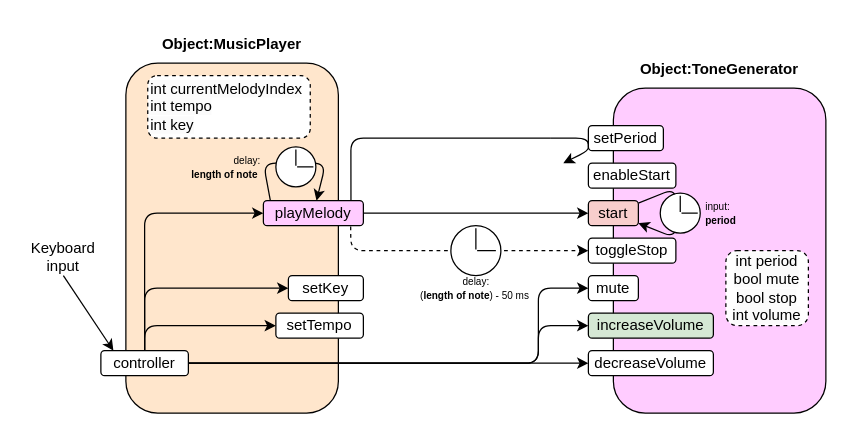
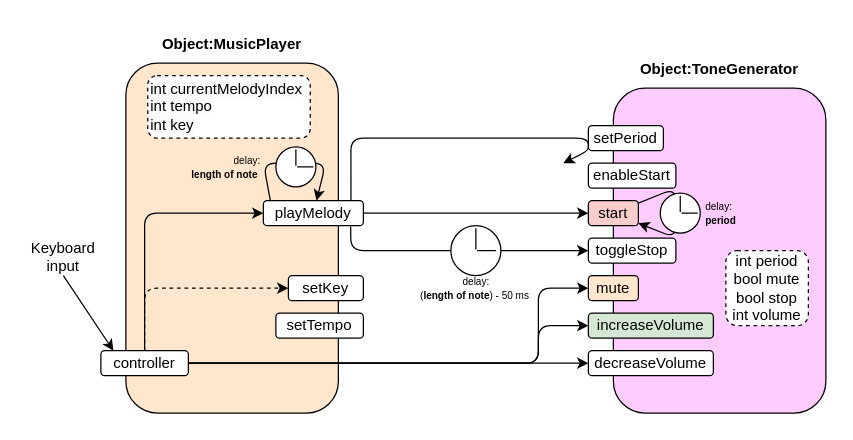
- <mxCell id="8" value="playMelody" style="rounded=1;whiteSpace=wrap;html=1;fillColor=#ffccff;" parent="1" vertex="1"><mxGeometry x="210" y="160" width="80" height="20" as="geometry" /></mxCell>
+ <mxCell id="8" value="playMelody" style="rounded=1;whiteSpace=wrap;html=1;" parent="1" vertex="1"><mxGeometry x="210" y="160" width="80" height="20" as="geometry" /></mxCell>
- <mxCell id="40" value="&lt;p style=&quot;line-height: 80%;&quot;&gt;&lt;font style=&quot;font-size: 8px;&quot;&gt;input: &lt;br&gt;&lt;b&gt;period&lt;/b&gt;&lt;/font&gt;&lt;/p&gt;" style="text;html=1;strokeColor=none;fillColor=none;align=left;verticalAlign=middle;whiteSpace=wrap;rounded=0;fontSize=12;" parent="1" vertex="1"><mxGeometry x="562.25" y="160" width="25.5" height="20" as="geometry" /></mxCell>
+ <mxCell id="40" value="&lt;p style=&quot;line-height: 80%;&quot;&gt;&lt;font style=&quot;font-size: 8px;&quot;&gt;delay: &lt;br&gt;&lt;b&gt;period&lt;/b&gt;&lt;/font&gt;&lt;/p&gt;" style="text;html=1;strokeColor=none;fillColor=none;align=left;verticalAlign=middle;whiteSpace=wrap;rounded=0;fontSize=12;" parent="1" vertex="1"><mxGeometry x="562.25" y="160" width="25.5" height="20" as="geometry" /></mxCell>
- <mxCell id="6" style="edgeStyle=none;rounded=1;orthogonalLoop=1;jettySize=auto;html=1;entryX=0;entryY=0.5;entryDx=0;entryDy=0;endArrow=classic;endFill=1;exitX=0.873;exitY=1.039;exitDx=0;exitDy=0;exitPerimeter=0;dashed=1;" parent="1" source="8" target="19" edge="1"><mxGeometry relative="1" as="geometry"><Array as="points"><mxPoint x="280" y="200" /></Array></mxGeometry></mxCell>
+ <mxCell id="6" style="edgeStyle=none;rounded=1;orthogonalLoop=1;jettySize=auto;html=1;entryX=0;entryY=0.5;entryDx=0;entryDy=0;endArrow=classic;endFill=1;exitX=0.873;exitY=1.039;exitDx=0;exitDy=0;exitPerimeter=0;" parent="1" source="8" target="19" edge="1"><mxGeometry relative="1" as="geometry"><Array as="points"><mxPoint x="280" y="200" /></Array></mxGeometry></mxCell>
- <mxCell id="13" style="edgeStyle=orthogonalEdgeStyle;orthogonalLoop=1;jettySize=auto;html=1;entryX=0;entryY=0.5;entryDx=0;entryDy=0;rounded=1;" parent="1" source="15" target="3" edge="1"><mxGeometry relative="1" as="geometry"><Array as="points"><mxPoint x="115" y="230" /></Array></mxGeometry></mxCell>
+ <mxCell id="13" style="edgeStyle=orthogonalEdgeStyle;orthogonalLoop=1;jettySize=auto;html=1;entryX=0;entryY=0.5;entryDx=0;entryDy=0;rounded=1;dashed=1;" parent="1" source="15" target="3" edge="1"><mxGeometry relative="1" as="geometry"><Array as="points"><mxPoint x="115" y="230" /></Array></mxGeometry></mxCell>
- <mxCell id="21" value="mute" style="rounded=1;whiteSpace=wrap;html=1;" parent="1" vertex="1"><mxGeometry x="470" y="220" width="40" height="20" as="geometry" /></mxCell>
+ <mxCell id="21" value="mute" style="rounded=1;whiteSpace=wrap;html=1;fillColor=#ffe6cc;" parent="1" vertex="1"><mxGeometry x="470" y="220" width="40" height="20" as="geometry" /></mxCell>
- <mxCell id="12" style="edgeStyle=orthogonalEdgeStyle;rounded=1;orthogonalLoop=1;jettySize=auto;html=1;entryX=0;entryY=0.5;entryDx=0;entryDy=0;" parent="1" source="15" target="4" edge="1"><mxGeometry relative="1" as="geometry"><Array as="points"><mxPoint x="115" y="260" /></Array></mxGeometry></mxCell>
